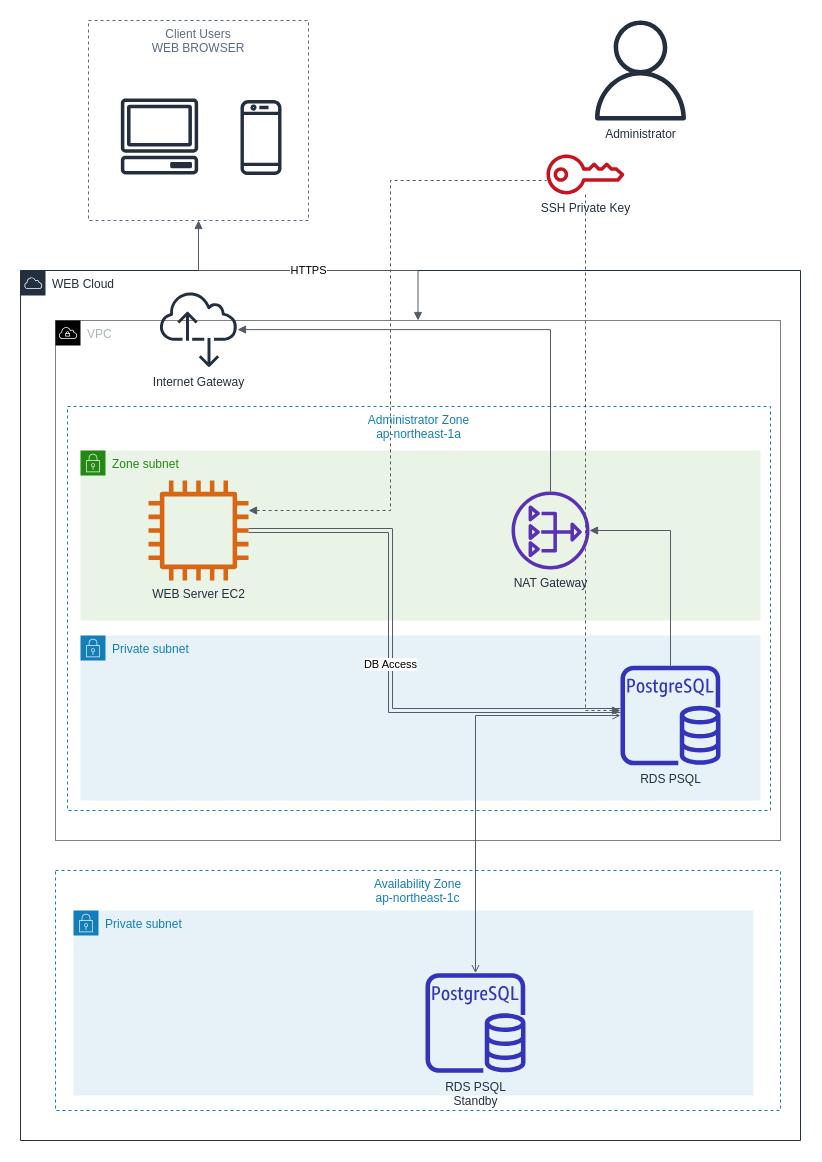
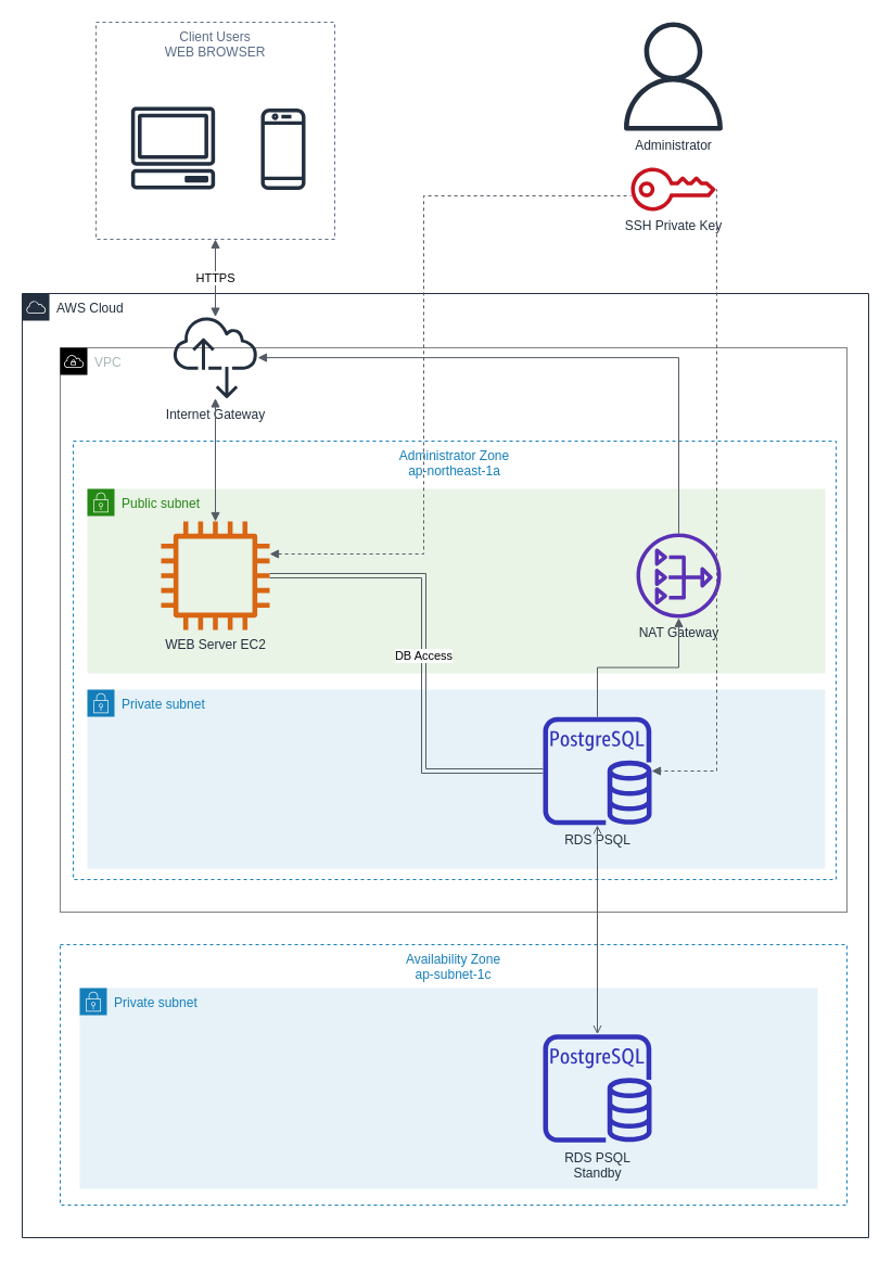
- <mxCell id="19" value="Administrator" style="outlineConnect=0;fontColor=#232F3E;gradientColor=none;fillColor=#232F3E;strokeColor=none;dashed=0;verticalLabelPosition=bottom;verticalAlign=top;align=center;html=1;fontSize=12;fontStyle=0;aspect=fixed;pointerEvents=1;shape=mxgraph.aws4.user;" parent="1" vertex="1"><mxGeometry x="590" y="20" width="100" height="100" as="geometry" /></mxCell>
+ <mxCell id="19" value="Administrator" style="outlineConnect=0;fontColor=#232F3E;gradientColor=none;fillColor=#232F3E;strokeColor=none;dashed=0;verticalLabelPosition=bottom;verticalAlign=top;align=center;html=1;fontSize=12;fontStyle=0;aspect=fixed;pointerEvents=1;shape=mxgraph.aws4.user;" parent="1" vertex="1"><mxGeometry x="570" y="20" width="100" height="100" as="geometry" /></mxCell>
- <mxCell id="20" value="SSH Private Key" style="outlineConnect=0;fontColor=#232F3E;gradientColor=none;fillColor=#C7131F;strokeColor=none;dashed=0;verticalLabelPosition=bottom;verticalAlign=top;align=center;html=1;fontSize=12;fontStyle=0;aspect=fixed;pointerEvents=1;shape=mxgraph.aws4.addon;" parent="1" vertex="1"><mxGeometry x="546" y="154" width="78" height="40" as="geometry" /></mxCell>
+ <mxCell id="20" value="SSH Private Key" style="outlineConnect=0;fontColor=#232F3E;gradientColor=none;fillColor=#C7131F;strokeColor=none;dashed=0;verticalLabelPosition=bottom;verticalAlign=top;align=center;html=1;fontSize=12;fontStyle=0;aspect=fixed;pointerEvents=1;shape=mxgraph.aws4.addon;" parent="1" vertex="1"><mxGeometry x="581" y="154" width="78" height="40" as="geometry" /></mxCell>
- <mxCell id="13" value="HTTPS" style="edgeStyle=orthogonalEdgeStyle;html=1;endArrow=block;elbow=vertical;startArrow=block;startFill=1;endFill=1;strokeColor=#545B64;rounded=0;exitX=0.5;exitY=1;exitDx=0;exitDy=0;" parent="1" source="7" target="4" edge="1"><mxGeometry width="100" relative="1" as="geometry"><mxPoint x="160" y="260" as="sourcePoint" /><mxPoint x="260" y="260" as="targetPoint" /></mxGeometry></mxCell>
+ <mxCell id="13" value="HTTPS" style="edgeStyle=orthogonalEdgeStyle;html=1;endArrow=block;elbow=vertical;startArrow=block;startFill=1;endFill=1;strokeColor=#545B64;rounded=0;exitX=0.5;exitY=1;exitDx=0;exitDy=0;" parent="1" source="7" target="12" edge="1"><mxGeometry width="100" relative="1" as="geometry"><mxPoint x="160" y="260" as="sourcePoint" /><mxPoint x="260" y="260" as="targetPoint" /></mxGeometry></mxCell>
- <mxCell id="3" value="WEB Cloud" style="points=[[0,0],[0.25,0],[0.5,0],[0.75,0],[1,0],[1,0.25],[1,0.5],[1,0.75],[1,1],[0.75,1],[0.5,1],[0.25,1],[0,1],[0,0.75],[0,0.5],[0,0.25]];outlineConnect=0;gradientColor=none;html=1;whiteSpace=wrap;fontSize=12;fontStyle=0;shape=mxgraph.aws4.group;grIcon=mxgraph.aws4.group_aws_cloud;strokeColor=#232F3E;fillColor=none;verticalAlign=top;align=left;spacingLeft=30;fontColor=#232F3E;dashed=0;" parent="1" vertex="1"><mxGeometry x="20" y="270" width="780" height="870" as="geometry" /></mxCell>
+ <mxCell id="3" value="AWS Cloud" style="points=[[0,0],[0.25,0],[0.5,0],[0.75,0],[1,0],[1,0.25],[1,0.5],[1,0.75],[1,1],[0.75,1],[0.5,1],[0.25,1],[0,1],[0,0.75],[0,0.5],[0,0.25]];outlineConnect=0;gradientColor=none;html=1;whiteSpace=wrap;fontSize=12;fontStyle=0;shape=mxgraph.aws4.group;grIcon=mxgraph.aws4.group_aws_cloud;strokeColor=#232F3E;fillColor=none;verticalAlign=top;align=left;spacingLeft=30;fontColor=#232F3E;dashed=0;" parent="1" vertex="1"><mxGeometry x="20" y="270" width="780" height="870" as="geometry" /></mxCell>
+ <mxCell id="14" value="" style="edgeStyle=orthogonalEdgeStyle;html=1;endArrow=block;elbow=vertical;startArrow=block;startFill=1;endFill=1;strokeColor=#545B64;rounded=0;" parent="1" source="10" target="12" edge="1"><mxGeometry width="100" relative="1" as="geometry"><mxPoint x="70" y="390" as="sourcePoint" /><mxPoint x="170" y="390" as="targetPoint" /></mxGeometry></mxCell>
- <mxCell id="5" value="Zone subnet" style="points=[[0,0],[0.25,0],[0.5,0],[0.75,0],[1,0],[1,0.25],[1,0.5],[1,0.75],[1,1],[0.75,1],[0.5,1],[0.25,1],[0,1],[0,0.75],[0,0.5],[0,0.25]];outlineConnect=0;gradientColor=none;html=1;whiteSpace=wrap;fontSize=12;fontStyle=0;shape=mxgraph.aws4.group;grIcon=mxgraph.aws4.group_security_group;grStroke=0;strokeColor=#248814;fillColor=#E9F3E6;verticalAlign=top;align=left;spacingLeft=30;fontColor=#248814;dashed=0;" parent="1" vertex="1"><mxGeometry x="80" y="450" width="680" height="170" as="geometry" /></mxCell>
+ <mxCell id="5" value="Public subnet" style="points=[[0,0],[0.25,0],[0.5,0],[0.75,0],[1,0],[1,0.25],[1,0.5],[1,0.75],[1,1],[0.75,1],[0.5,1],[0.25,1],[0,1],[0,0.75],[0,0.5],[0,0.25]];outlineConnect=0;gradientColor=none;html=1;whiteSpace=wrap;fontSize=12;fontStyle=0;shape=mxgraph.aws4.group;grIcon=mxgraph.aws4.group_security_group;grStroke=0;strokeColor=#248814;fillColor=#E9F3E6;verticalAlign=top;align=left;spacingLeft=30;fontColor=#248814;dashed=0;" parent="1" vertex="1"><mxGeometry x="80" y="450" width="680" height="170" as="geometry" /></mxCell>
- <mxCell id="15" value="NAT Gateway" style="outlineConnect=0;fontColor=#232F3E;gradientColor=none;fillColor=#5A30B5;strokeColor=none;dashed=0;verticalLabelPosition=bottom;verticalAlign=top;align=center;html=1;fontSize=12;fontStyle=0;aspect=fixed;pointerEvents=1;shape=mxgraph.aws4.nat_gateway;" parent="1" vertex="1"><mxGeometry x="511" y="491" width="78" height="78" as="geometry" /></mxCell>
+ <mxCell id="15" value="NAT Gateway" style="outlineConnect=0;fontColor=#232F3E;gradientColor=none;fillColor=#5A30B5;strokeColor=none;dashed=0;verticalLabelPosition=bottom;verticalAlign=top;align=center;html=1;fontSize=12;fontStyle=0;aspect=fixed;pointerEvents=1;shape=mxgraph.aws4.nat_gateway;" parent="1" vertex="1"><mxGeometry x="586" y="491" width="78" height="78" as="geometry" /></mxCell>
- <mxCell id="11" value="RDS PSQL" style="outlineConnect=0;fontColor=#232F3E;gradientColor=none;fillColor=#3334B9;strokeColor=none;dashed=0;verticalLabelPosition=bottom;verticalAlign=top;align=center;html=1;fontSize=12;fontStyle=0;aspect=fixed;pointerEvents=1;shape=mxgraph.aws4.rds_postgresql_instance;" parent="1" vertex="1"><mxGeometry x="620" y="665" width="100" height="100" as="geometry" /></mxCell>
+ <mxCell id="11" value="RDS PSQL" style="outlineConnect=0;fontColor=#232F3E;gradientColor=none;fillColor=#3334B9;strokeColor=none;dashed=0;verticalLabelPosition=bottom;verticalAlign=top;align=center;html=1;fontSize=12;fontStyle=0;aspect=fixed;pointerEvents=1;shape=mxgraph.aws4.rds_postgresql_instance;" parent="1" vertex="1"><mxGeometry x="500" y="660" width="100" height="100" as="geometry" /></mxCell>
- <mxCell id="23" value="Availability Zone&#10;ap-northeast-1c" style="fillColor=none;strokeColor=#147EBA;dashed=1;verticalAlign=top;fontStyle=0;fontColor=#147EBA;" vertex="1" parent="1"><mxGeometry x="55" y="870" width="725" height="240" as="geometry" /></mxCell>
+ <mxCell id="23" value="Availability Zone&#10;ap-subnet-1c" style="fillColor=none;strokeColor=#147EBA;dashed=1;verticalAlign=top;fontStyle=0;fontColor=#147EBA;" vertex="1" parent="1"><mxGeometry x="55" y="870" width="725" height="240" as="geometry" /></mxCell>
- <mxCell id="25" value="RDS PSQL&lt;br&gt;Standby" style="outlineConnect=0;fontColor=#232F3E;gradientColor=none;fillColor=#3334B9;strokeColor=none;dashed=0;verticalLabelPosition=bottom;verticalAlign=top;align=center;html=1;fontSize=12;fontStyle=0;aspect=fixed;pointerEvents=1;shape=mxgraph.aws4.rds_postgresql_instance;" vertex="1" parent="1"><mxGeometry x="425" y="972.5" width="100" height="100" as="geometry" /></mxCell>
+ <mxCell id="25" value="RDS PSQL&lt;br&gt;Standby" style="outlineConnect=0;fontColor=#232F3E;gradientColor=none;fillColor=#3334B9;strokeColor=none;dashed=0;verticalLabelPosition=bottom;verticalAlign=top;align=center;html=1;fontSize=12;fontStyle=0;aspect=fixed;pointerEvents=1;shape=mxgraph.aws4.rds_postgresql_instance;" vertex="1" parent="1"><mxGeometry x="500" y="952.5" width="100" height="100" as="geometry" /></mxCell>
